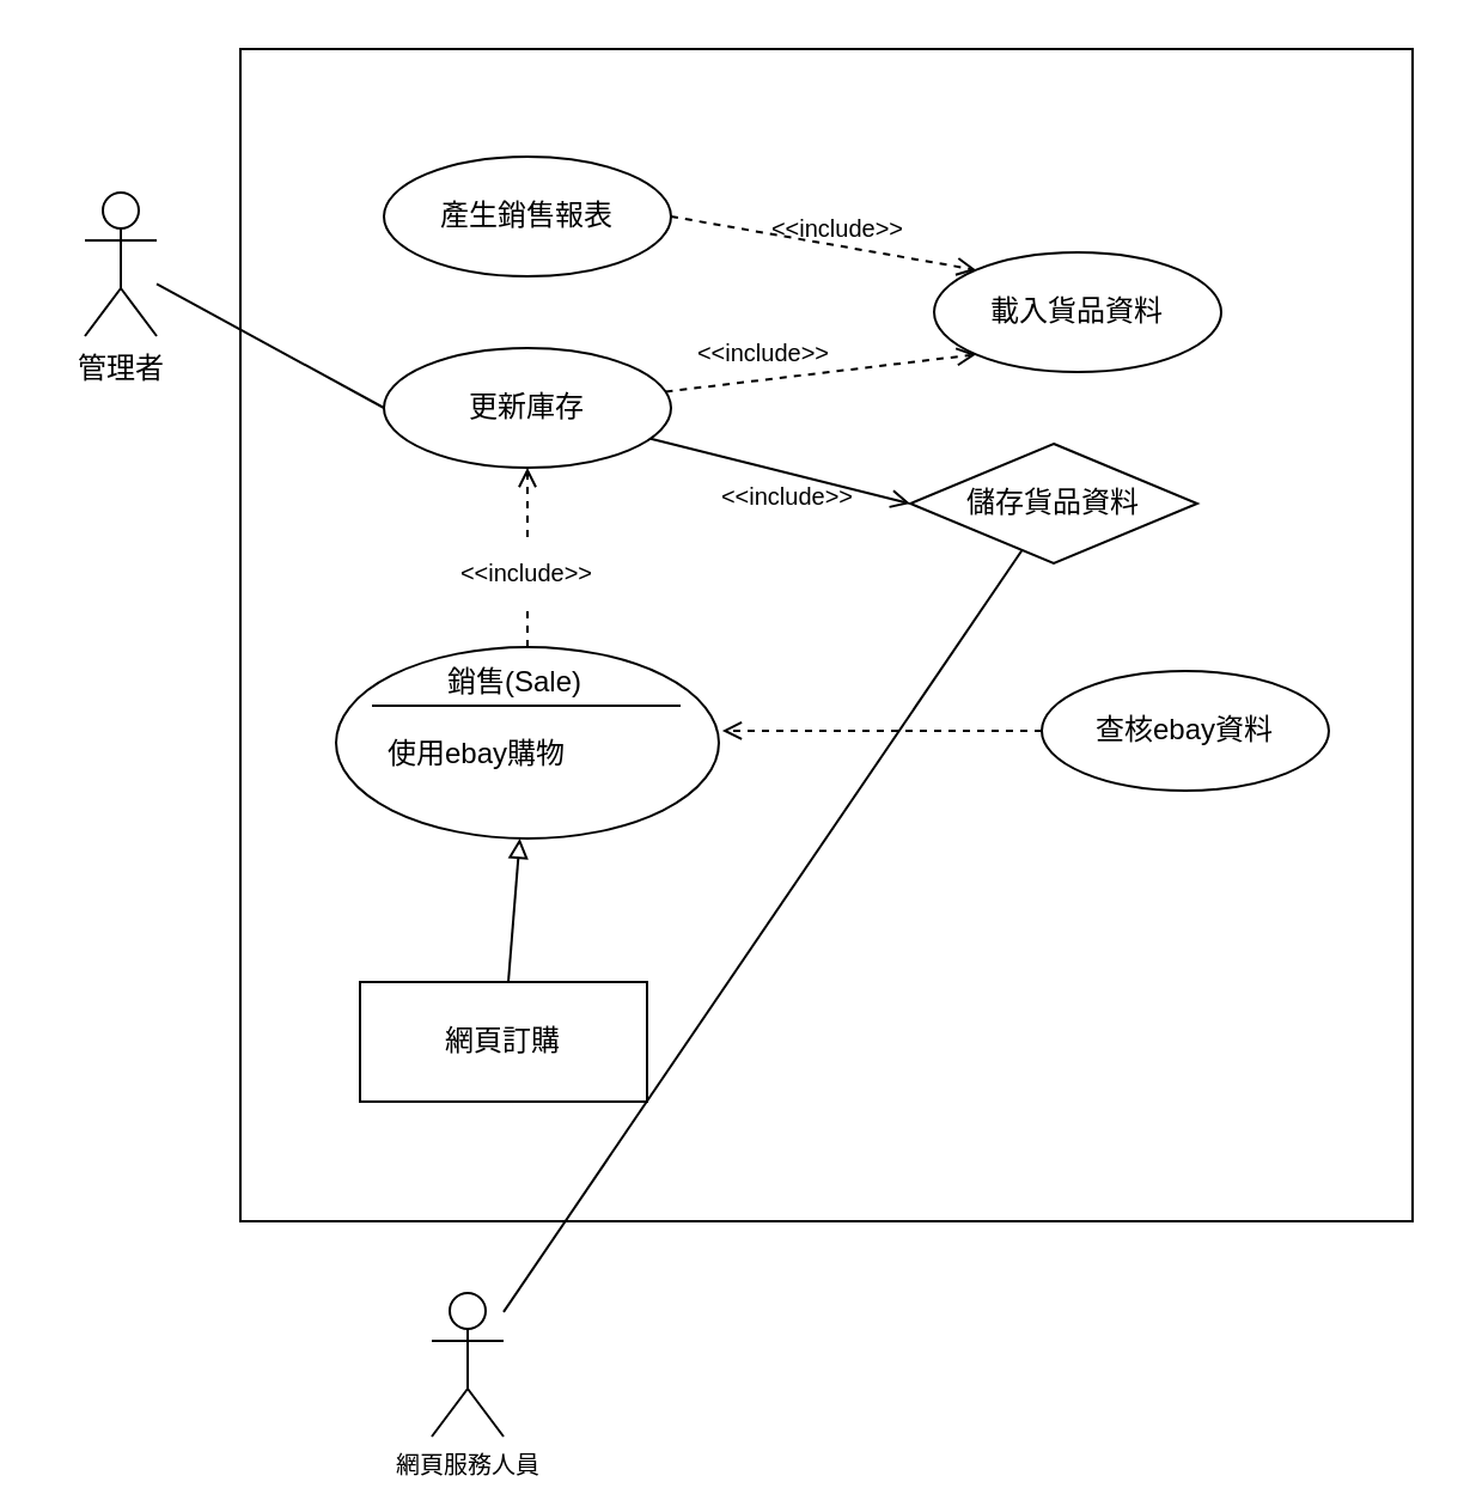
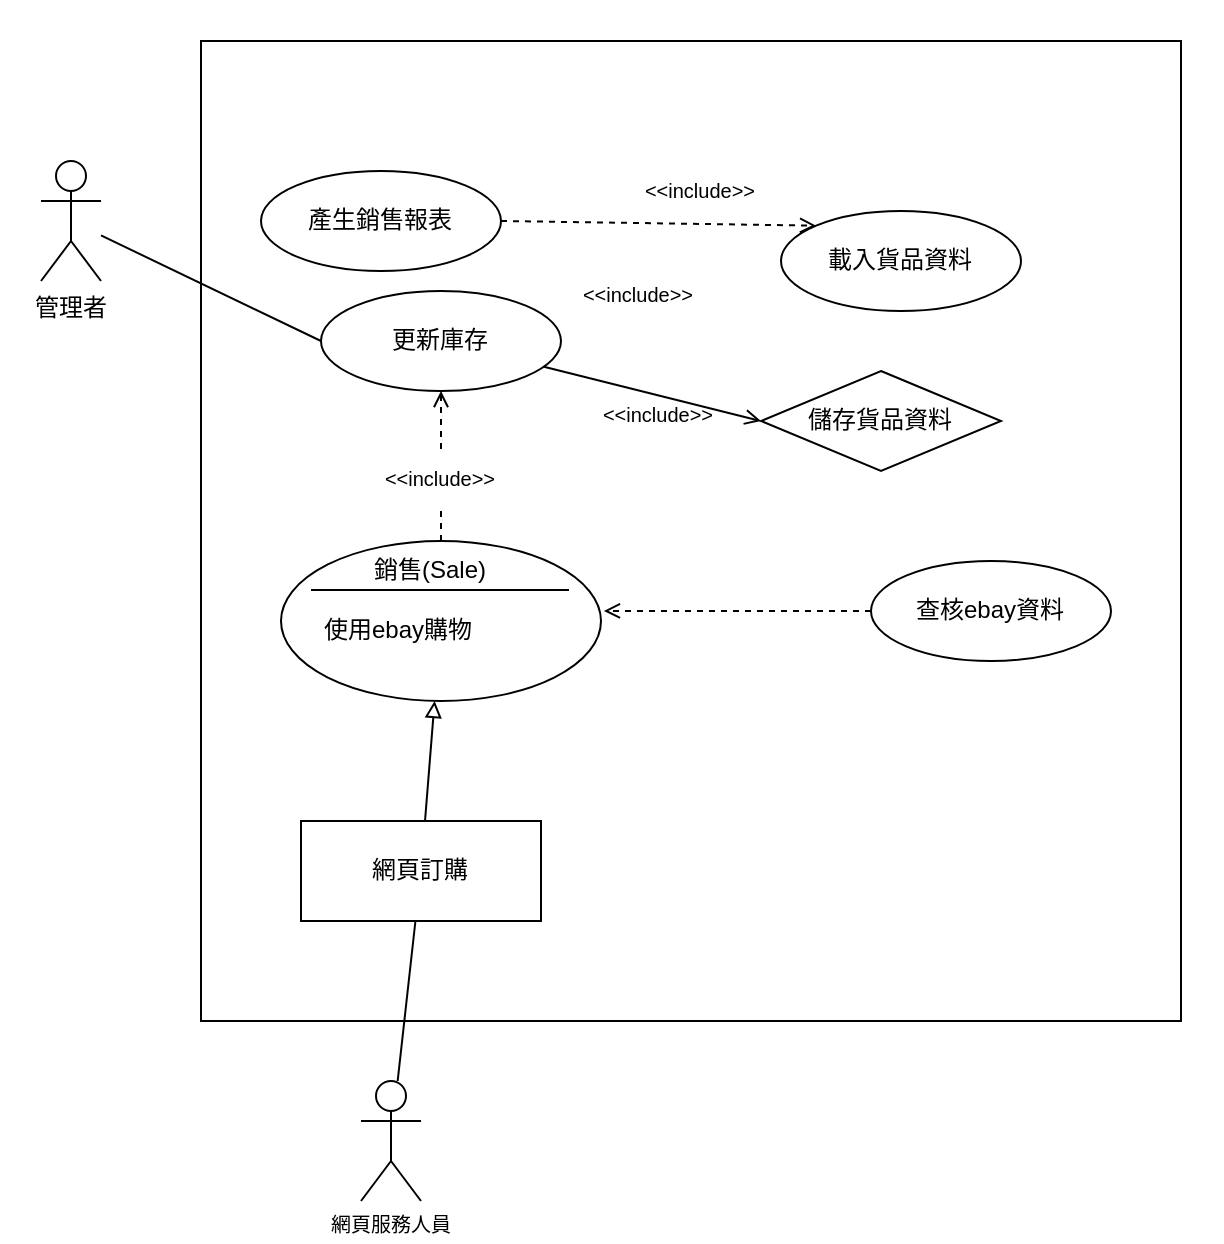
- <mxCell id="11" value="產生銷售報表" style="ellipse;whiteSpace=wrap;html=1;fillColor=none;" parent="1" vertex="1"><mxGeometry x="160" y="65" width="120" height="50" as="geometry" /></mxCell>
+ <mxCell id="11" value="產生銷售報表" style="ellipse;whiteSpace=wrap;html=1;fillColor=none;" parent="1" vertex="1"><mxGeometry x="130" y="85" width="120" height="50" as="geometry" /></mxCell>
- <mxCell id="4" value="管理者" style="shape=umlActor;verticalLabelPosition=bottom;verticalAlign=top;html=1;outlineConnect=0;" parent="1" vertex="1"><mxGeometry x="35" y="80" width="30" height="60" as="geometry" /></mxCell>
+ <mxCell id="4" value="管理者" style="shape=umlActor;verticalLabelPosition=bottom;verticalAlign=top;html=1;outlineConnect=0;" parent="1" vertex="1"><mxGeometry x="20" y="80" width="30" height="60" as="geometry" /></mxCell>
- <mxCell id="13" value="" style="edgeStyle=none;rounded=0;orthogonalLoop=1;jettySize=auto;html=0;dashed=1;fontSize=10;endArrow=open;endFill=0;entryX=0;entryY=1;entryDx=0;entryDy=0;" parent="1" source="15" target="12" edge="1"><mxGeometry relative="1" as="geometry" /></mxCell>
- <mxCell id="26" value="" style="edgeStyle=none;rounded=0;orthogonalLoop=1;jettySize=auto;html=0;fontSize=10;endArrow=none;endFill=0;" parent="1" source="27" target="16" edge="1"><mxGeometry relative="1" as="geometry" /></mxCell>
+ <mxCell id="26" value="" style="edgeStyle=none;rounded=0;orthogonalLoop=1;jettySize=auto;html=0;fontSize=10;endArrow=none;endFill=0;" parent="1" source="27" target="25" edge="1"><mxGeometry relative="1" as="geometry" /></mxCell>
